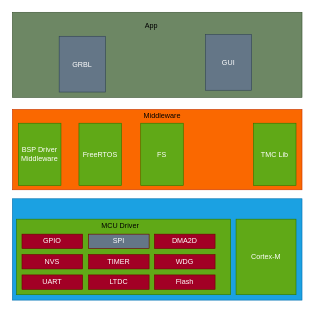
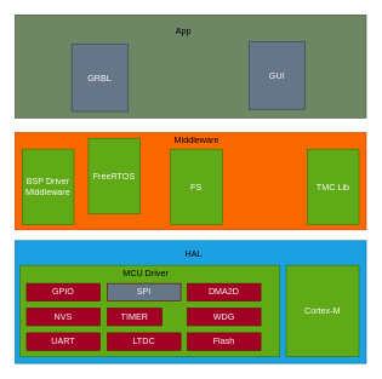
- <mxCell id="23" value="FreeRTOS" style="rounded=0;whiteSpace=wrap;html=1;fillColor=#60a917;fontColor=#ffffff;strokeColor=#2D7600;" vertex="1" parent="1"><mxGeometry x="131" y="205" width="71" height="104" as="geometry" /></mxCell>
+ <mxCell id="23" value="FreeRTOS" style="rounded=0;whiteSpace=wrap;html=1;fillColor=#60a917;fontColor=#ffffff;strokeColor=#2D7600;" vertex="1" parent="1"><mxGeometry x="121" y="190" width="71" height="104" as="geometry" /></mxCell>
+ <mxCell id="5" value="HAL" style="text;html=1;strokeColor=none;fillColor=none;align=center;verticalAlign=middle;whiteSpace=wrap;rounded=0;" vertex="1" parent="1"><mxGeometry x="236" y="334" width="60" height="30" as="geometry" /></mxCell>
- <mxCell id="12" value="TIMER" style="rounded=0;whiteSpace=wrap;html=1;fillColor=#a20025;fontColor=#ffffff;strokeColor=#6F0000;" vertex="1" parent="1"><mxGeometry x="147" y="424" width="101" height="24" as="geometry" /></mxCell>
+ <mxCell id="12" value="TIMER" style="rounded=0;whiteSpace=wrap;html=1;fillColor=#a20025;fontColor=#ffffff;strokeColor=#6F0000;" vertex="1" parent="1"><mxGeometry x="147" y="424" width="75" height="24" as="geometry" /></mxCell>
